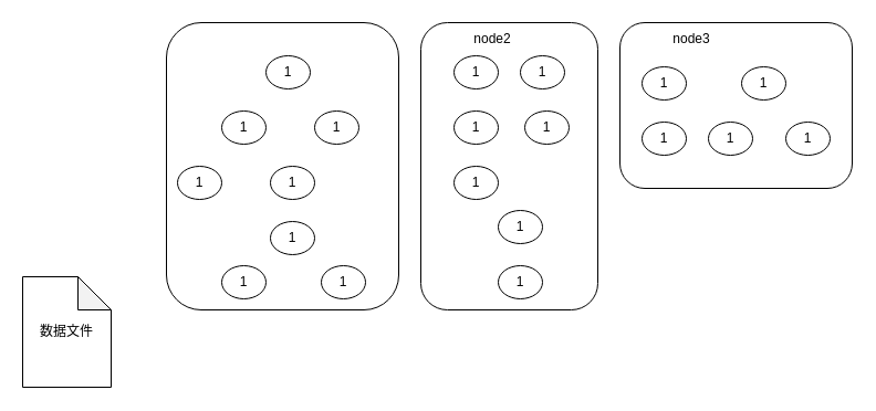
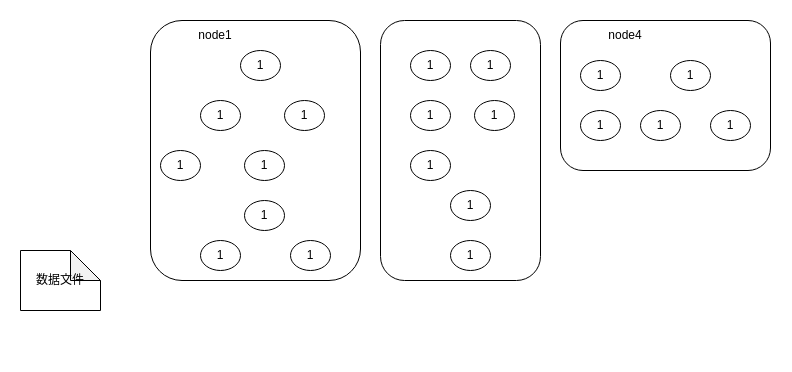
+ <mxCell id="4" value="node1" style="text;html=1;strokeColor=none;fillColor=none;align=center;verticalAlign=middle;whiteSpace=wrap;rounded=0;" vertex="1" parent="1"><mxGeometry x="160" y="20" width="110" height="30" as="geometry" /></mxCell>
- <mxCell id="14" value="node2" style="text;html=1;strokeColor=none;fillColor=none;align=center;verticalAlign=middle;whiteSpace=wrap;rounded=0;" vertex="1" parent="1"><mxGeometry x="390" y="20" width="110" height="30" as="geometry" /></mxCell>
- <mxCell id="23" value="node3" style="text;html=1;strokeColor=none;fillColor=none;align=center;verticalAlign=middle;whiteSpace=wrap;rounded=0;" vertex="1" parent="1"><mxGeometry x="570" y="20" width="110" height="30" as="geometry" /></mxCell>
+ <mxCell id="23" value="node4" style="text;html=1;strokeColor=none;fillColor=none;align=center;verticalAlign=middle;whiteSpace=wrap;rounded=0;" vertex="1" parent="1"><mxGeometry x="570" y="20" width="110" height="30" as="geometry" /></mxCell>
- <mxCell id="2" value="数据文件" style="shape=note;whiteSpace=wrap;html=1;backgroundOutline=1;darkOpacity=0.05;" vertex="1" parent="1"><mxGeometry x="20" y="250" width="80" height="100" as="geometry" /></mxCell>
+ <mxCell id="2" value="数据文件" style="shape=note;whiteSpace=wrap;html=1;backgroundOutline=1;darkOpacity=0.05;" vertex="1" parent="1"><mxGeometry x="20" y="250" width="80" height="60" as="geometry" /></mxCell>
